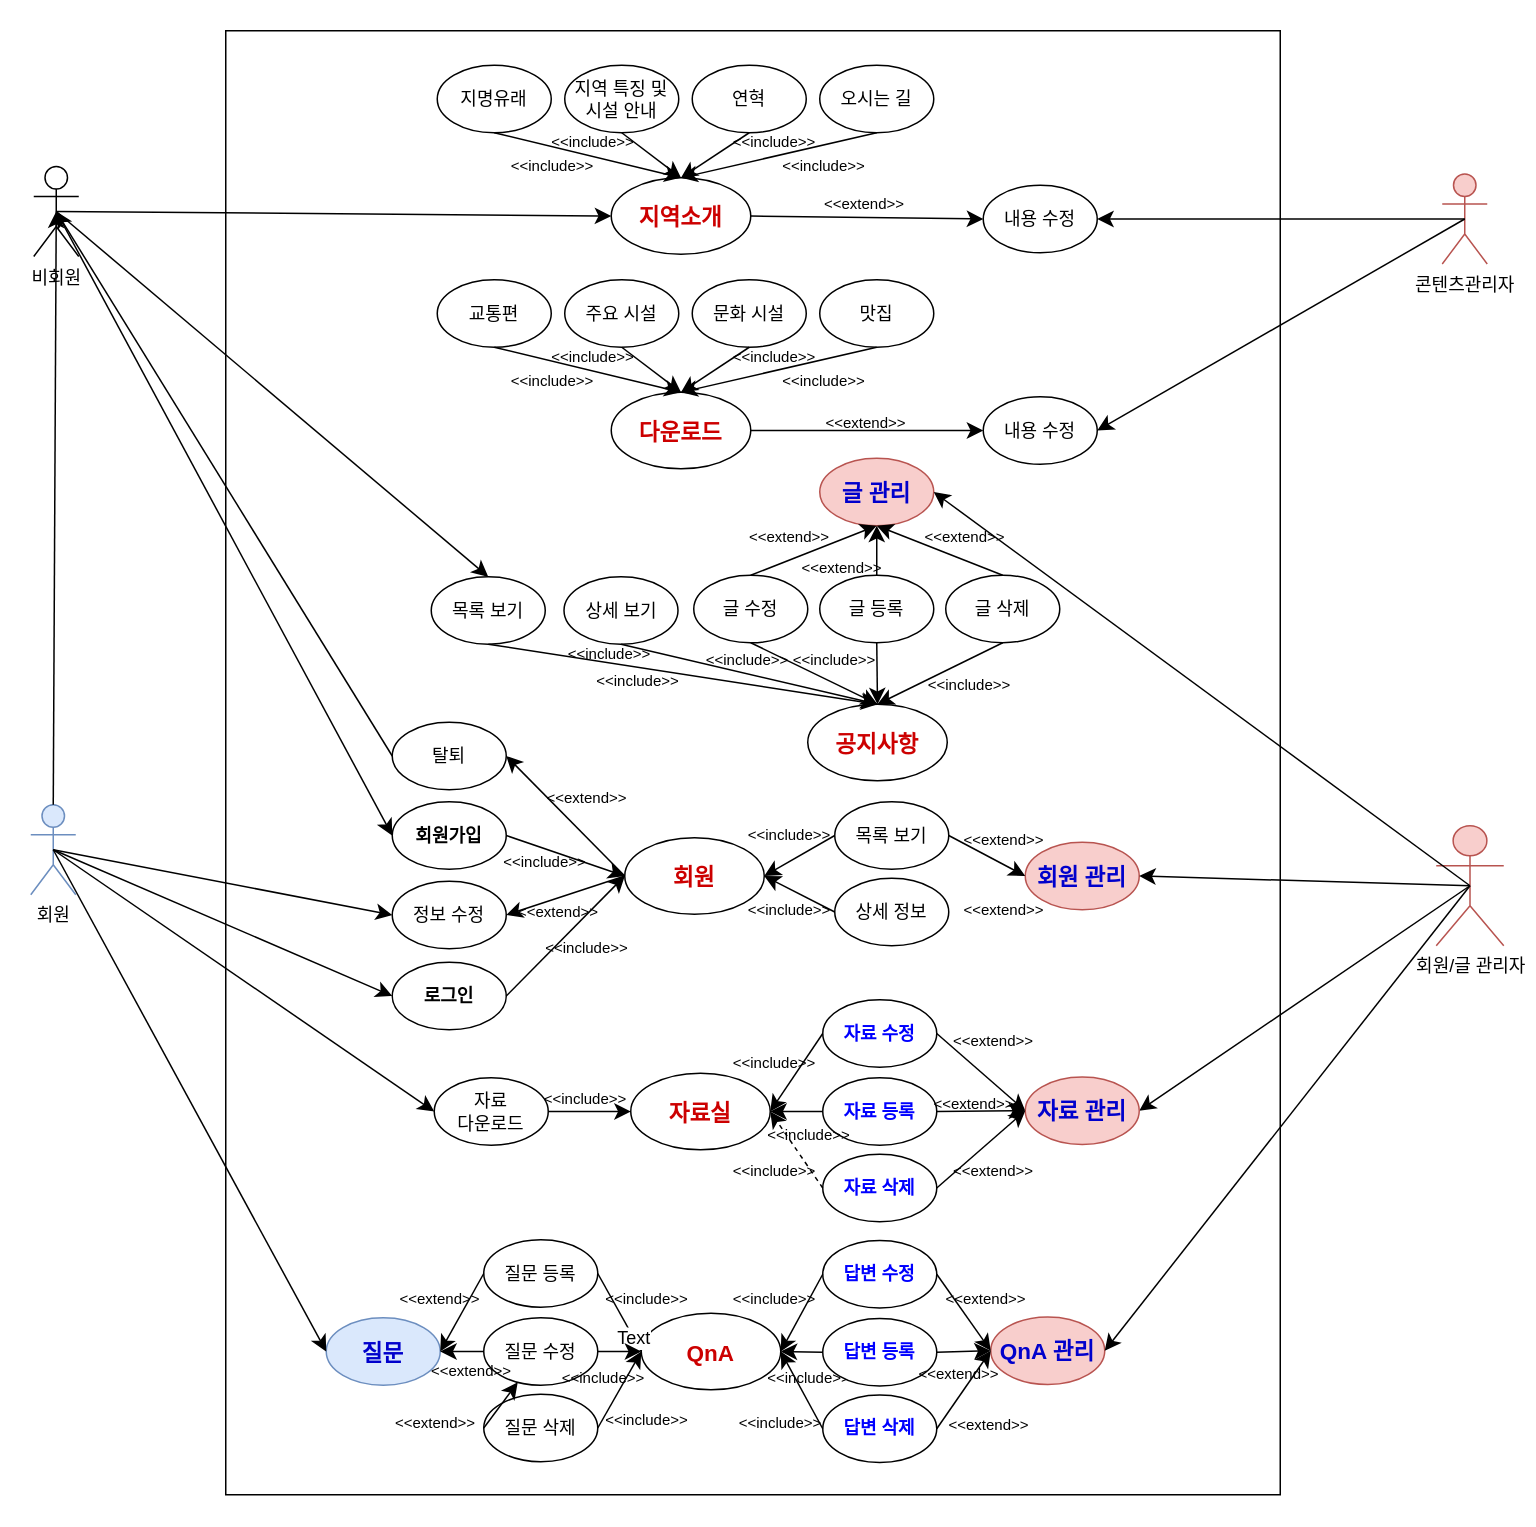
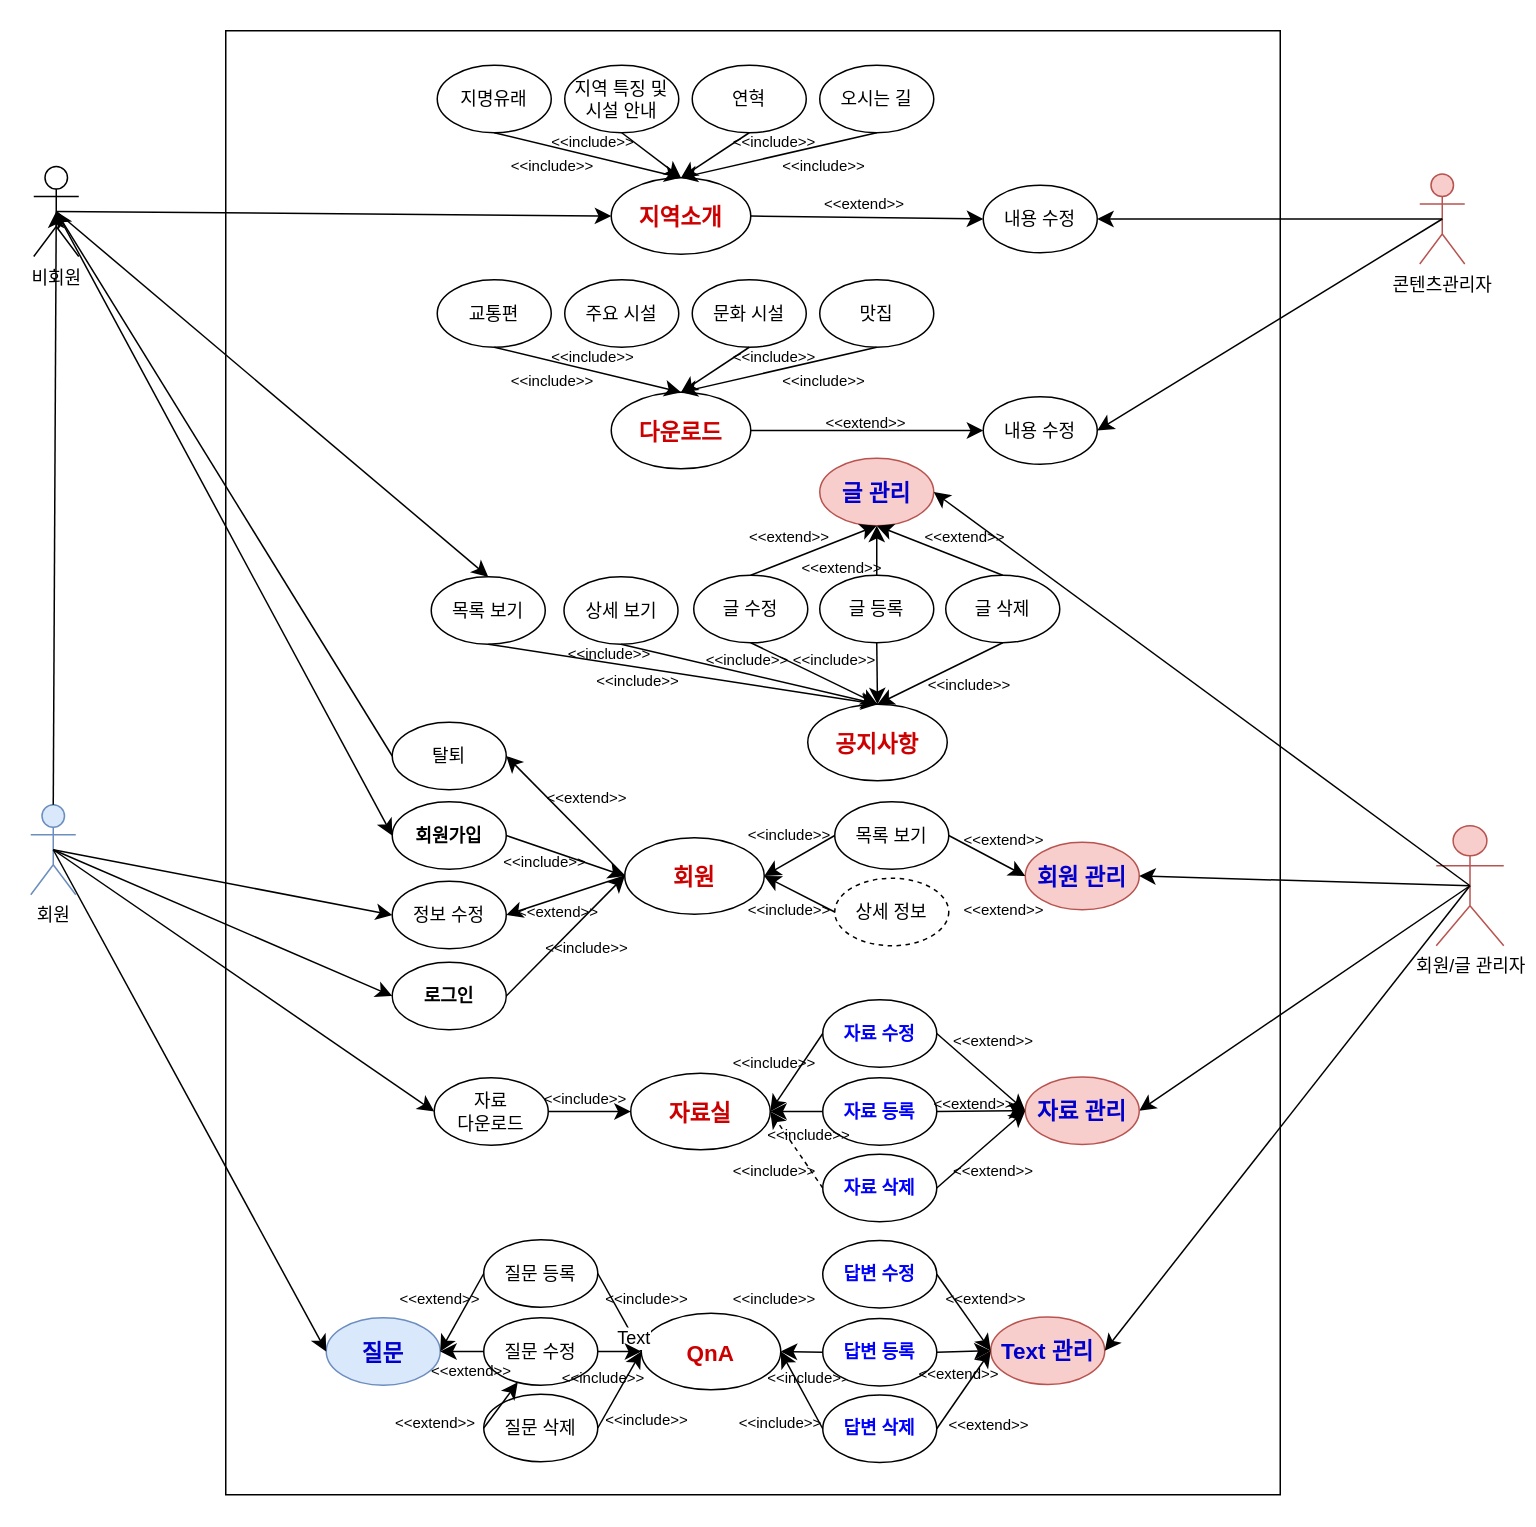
- <mxCell id="34" value="콘텐츠관리자" style="shape=umlActor;verticalLabelPosition=bottom;verticalAlign=top;html=1;outlineConnect=0;fillColor=#f8cecc;strokeColor=#b85450;" vertex="1" parent="1"><mxGeometry x="961" y="115.5" width="30" height="60" as="geometry" /></mxCell>
+ <mxCell id="34" value="콘텐츠관리자" style="shape=umlActor;verticalLabelPosition=bottom;verticalAlign=top;html=1;outlineConnect=0;fillColor=#f8cecc;strokeColor=#b85450;" vertex="1" parent="1"><mxGeometry x="946" y="115.5" width="30" height="60" as="geometry" /></mxCell>
- <mxCell id="27" value="" style="endArrow=classic;html=1;rounded=0;fontSize=12;startSize=8;endSize=8;curved=1;exitX=0.5;exitY=1;exitDx=0;exitDy=0;entryX=0.5;entryY=0;entryDx=0;entryDy=0;" edge="1" parent="20" source="23" target="21"><mxGeometry width="50" height="50" relative="1" as="geometry"><mxPoint x="57" y="286" as="sourcePoint" /><mxPoint x="107" y="236" as="targetPoint" /></mxGeometry></mxCell>
- <mxCell id="101" value="상세 정보" style="ellipse;whiteSpace=wrap;html=1;" vertex="1" parent="98"><mxGeometry x="140" y="51" width="76" height="45" as="geometry" /></mxCell>
+ <mxCell id="101" value="상세 정보" style="ellipse;whiteSpace=wrap;html=1;dashed=1;" vertex="1" parent="98"><mxGeometry x="140" y="51" width="76" height="45" as="geometry" /></mxCell>
- <mxCell id="87" value="" style="endArrow=classic;html=1;rounded=0;fontSize=12;startSize=8;endSize=8;curved=1;exitX=0;exitY=0.5;exitDx=0;exitDy=0;entryX=1;entryY=0.5;entryDx=0;entryDy=0;" edge="1" parent="61" source="84" target="63"><mxGeometry width="50" height="50" relative="1" as="geometry"><mxPoint x="286" y="248" as="sourcePoint" /><mxPoint x="336" y="198" as="targetPoint" /></mxGeometry></mxCell>
- <mxCell id="90" value="&lt;font color=&quot;#0000cc&quot;&gt;&lt;span style=&quot;font-size: 15px;&quot;&gt;&lt;b&gt;QnA 관리&lt;/b&gt;&lt;/span&gt;&lt;/font&gt;" style="ellipse;whiteSpace=wrap;html=1;fillColor=#f8cecc;strokeColor=#b85450;" vertex="1" parent="61"><mxGeometry x="443" y="51.5" width="76" height="45" as="geometry" /></mxCell>
+ <mxCell id="90" value="&lt;font color=&quot;#0000cc&quot;&gt;&lt;span style=&quot;font-size: 15px;&quot;&gt;&lt;b&gt;Text 관리&lt;/b&gt;&lt;/span&gt;&lt;/font&gt;" style="ellipse;whiteSpace=wrap;html=1;fillColor=#f8cecc;strokeColor=#b85450;" vertex="1" parent="61"><mxGeometry x="443" y="51.5" width="76" height="45" as="geometry" /></mxCell>
